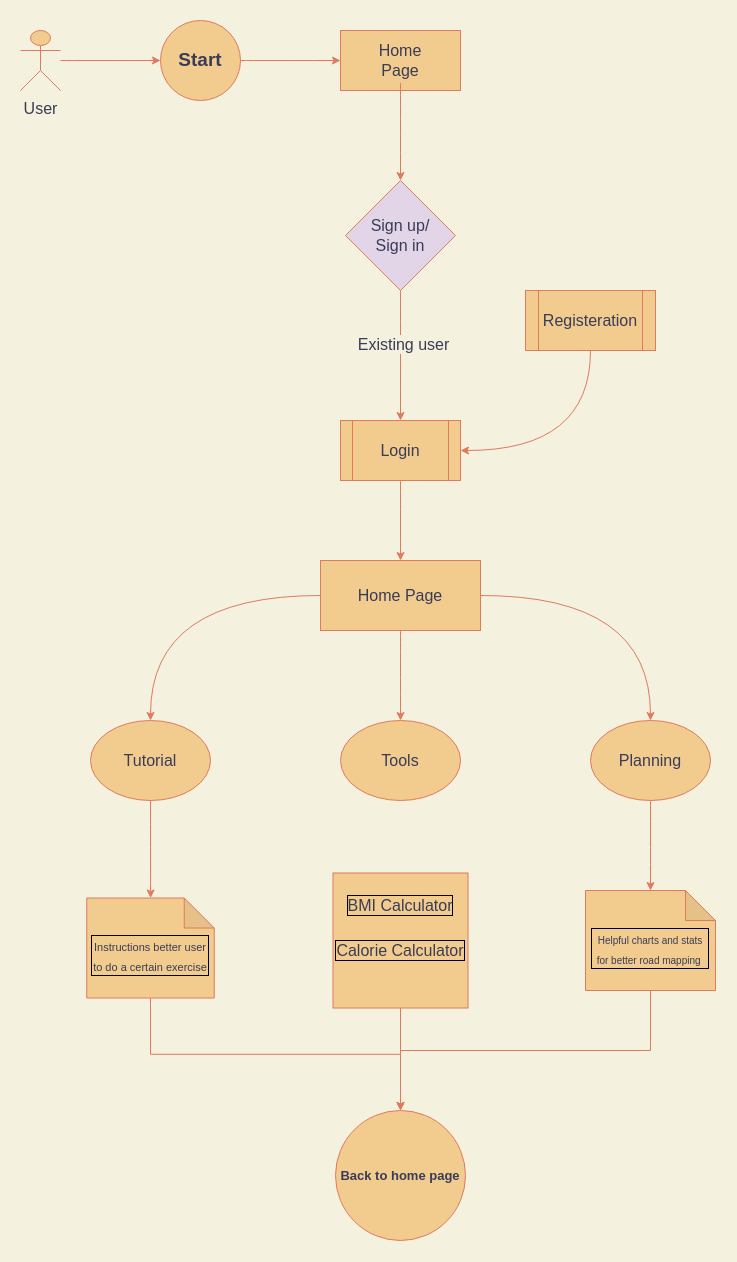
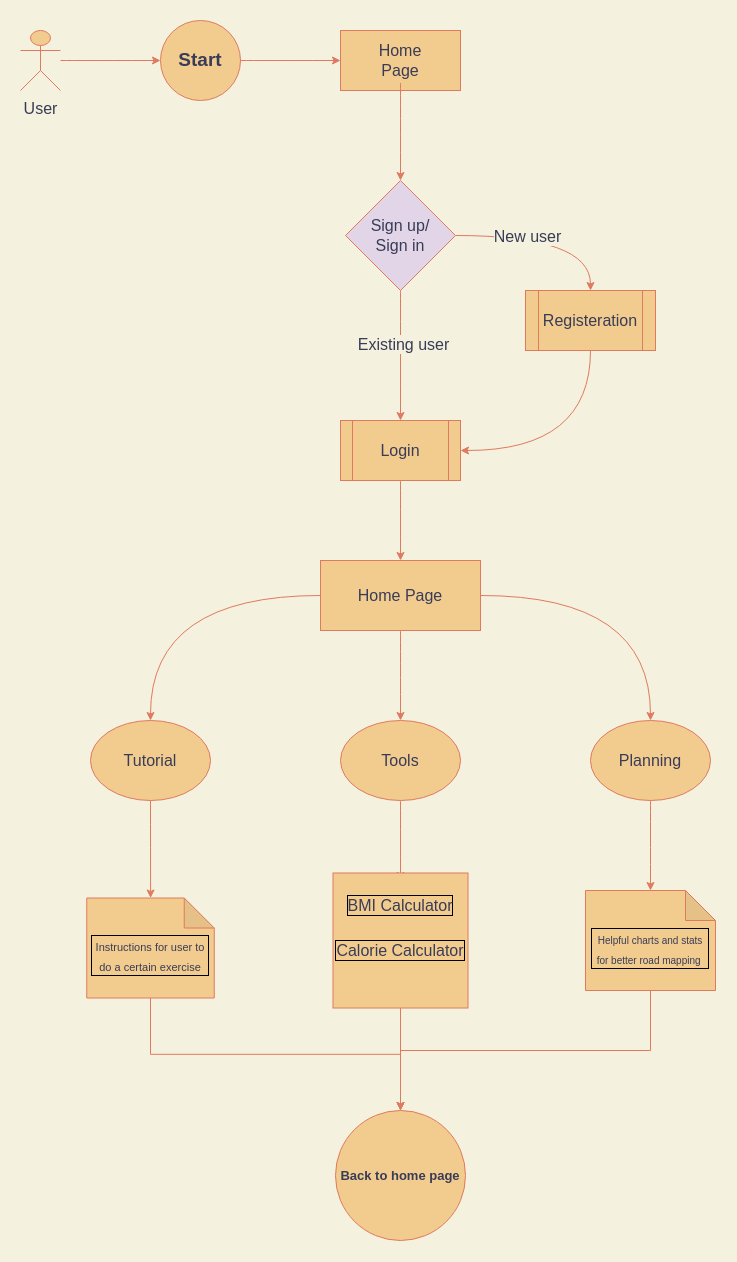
+ <mxCell id="12" style="edgeStyle=orthogonalEdgeStyle;rounded=0;orthogonalLoop=1;jettySize=auto;html=1;exitX=1;exitY=0.5;exitDx=0;exitDy=0;entryX=0.5;entryY=0;entryDx=0;entryDy=0;fontSize=16;fontColor=#393C56;strokeColor=#E07A5F;labelBackgroundColor=#F4F1DE;curved=1;" parent="1" source="14" target="20" edge="1"><mxGeometry relative="1" as="geometry" /></mxCell>
+ <mxCell id="13" value="New user" style="edgeLabel;html=1;align=center;verticalAlign=middle;resizable=0;points=[];fontSize=16;fontColor=#393C56;labelBackgroundColor=#F4F1DE;rounded=0;" parent="12" vertex="1" connectable="0"><mxGeometry x="-0.254" relative="1" as="geometry"><mxPoint as="offset" /></mxGeometry></mxCell>
+ <mxCell id="27" value="" style="edgeStyle=orthogonalEdgeStyle;rounded=0;orthogonalLoop=1;jettySize=auto;html=1;fontSize=11;fontColor=#393C56;strokeColor=#E07A5F;labelBackgroundColor=#F4F1DE;curved=1;" parent="1" source="28" target="40" edge="1"><mxGeometry relative="1" as="geometry" /></mxCell>
- <mxCell id="37" value="&lt;font style=&quot;font-size: 11px;&quot;&gt;Instructions better user to do a certain exercise&lt;/font&gt;" style="text;html=1;strokeColor=none;fillColor=none;align=center;verticalAlign=middle;whiteSpace=wrap;rounded=0;labelBorderColor=default;fontSize=16;fontColor=#393C56;" parent="1" vertex="1"><mxGeometry x="90" y="925" width="120" height="60" as="geometry" /></mxCell>
+ <mxCell id="37" value="&lt;font style=&quot;font-size: 11px;&quot;&gt;Instructions for user to do a certain exercise&lt;/font&gt;" style="text;html=1;strokeColor=none;fillColor=none;align=center;verticalAlign=middle;whiteSpace=wrap;rounded=0;labelBorderColor=default;fontSize=16;fontColor=#393C56;" parent="1" vertex="1"><mxGeometry x="90" y="925" width="120" height="60" as="geometry" /></mxCell>
